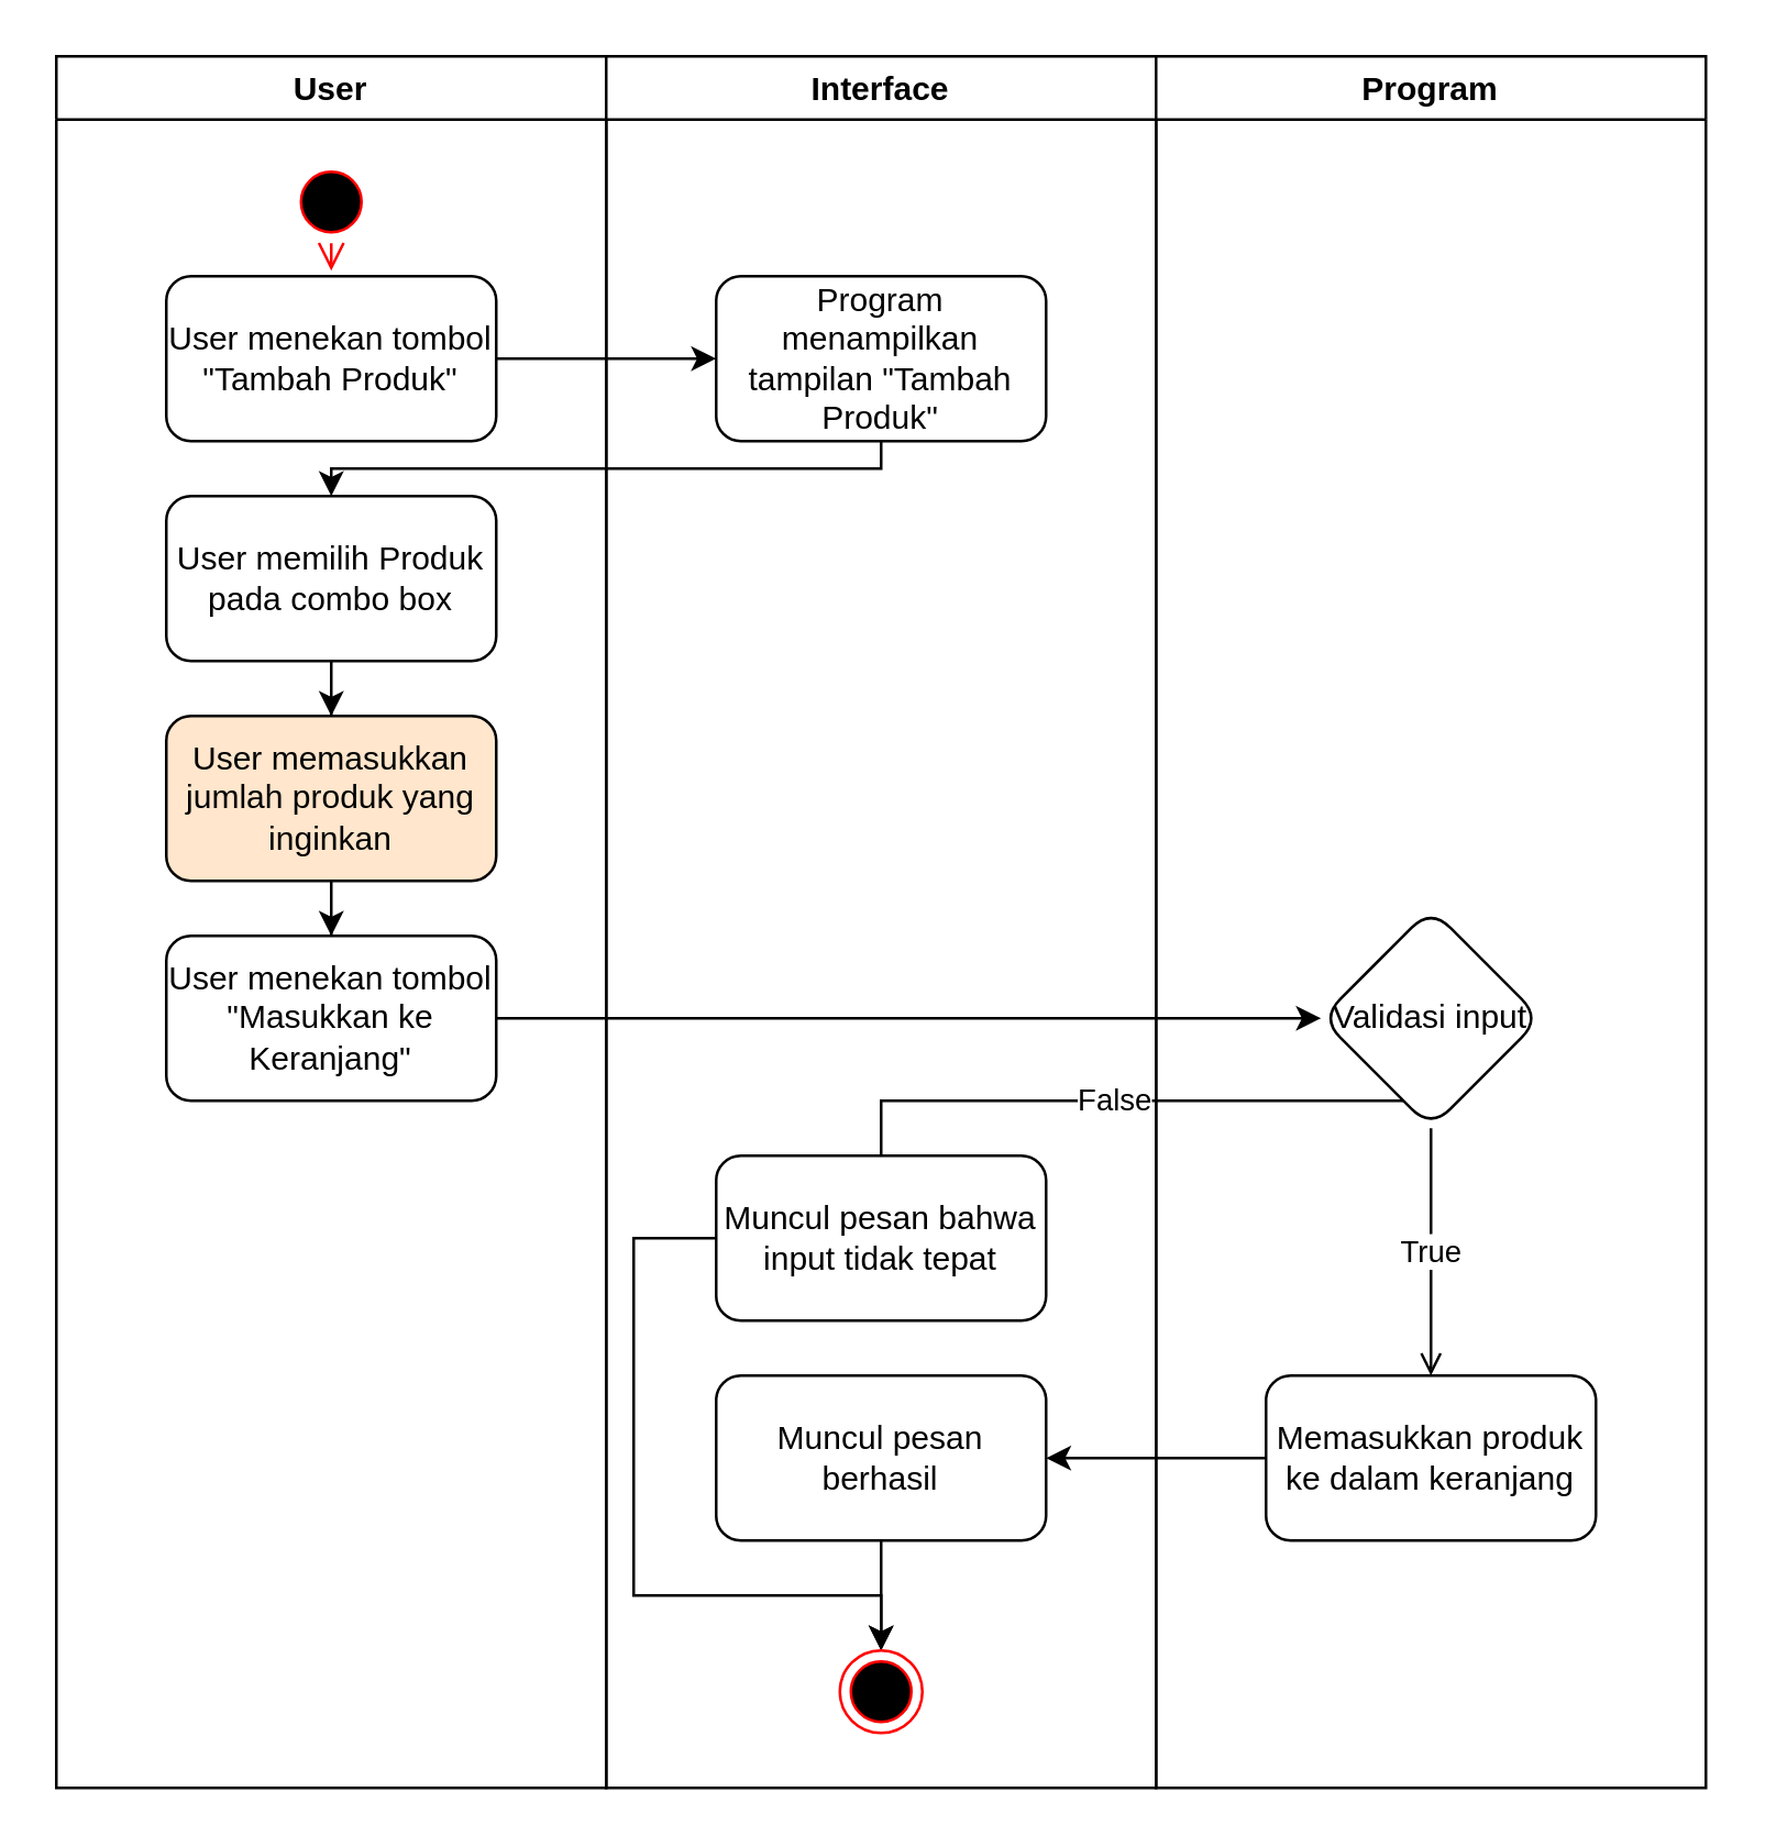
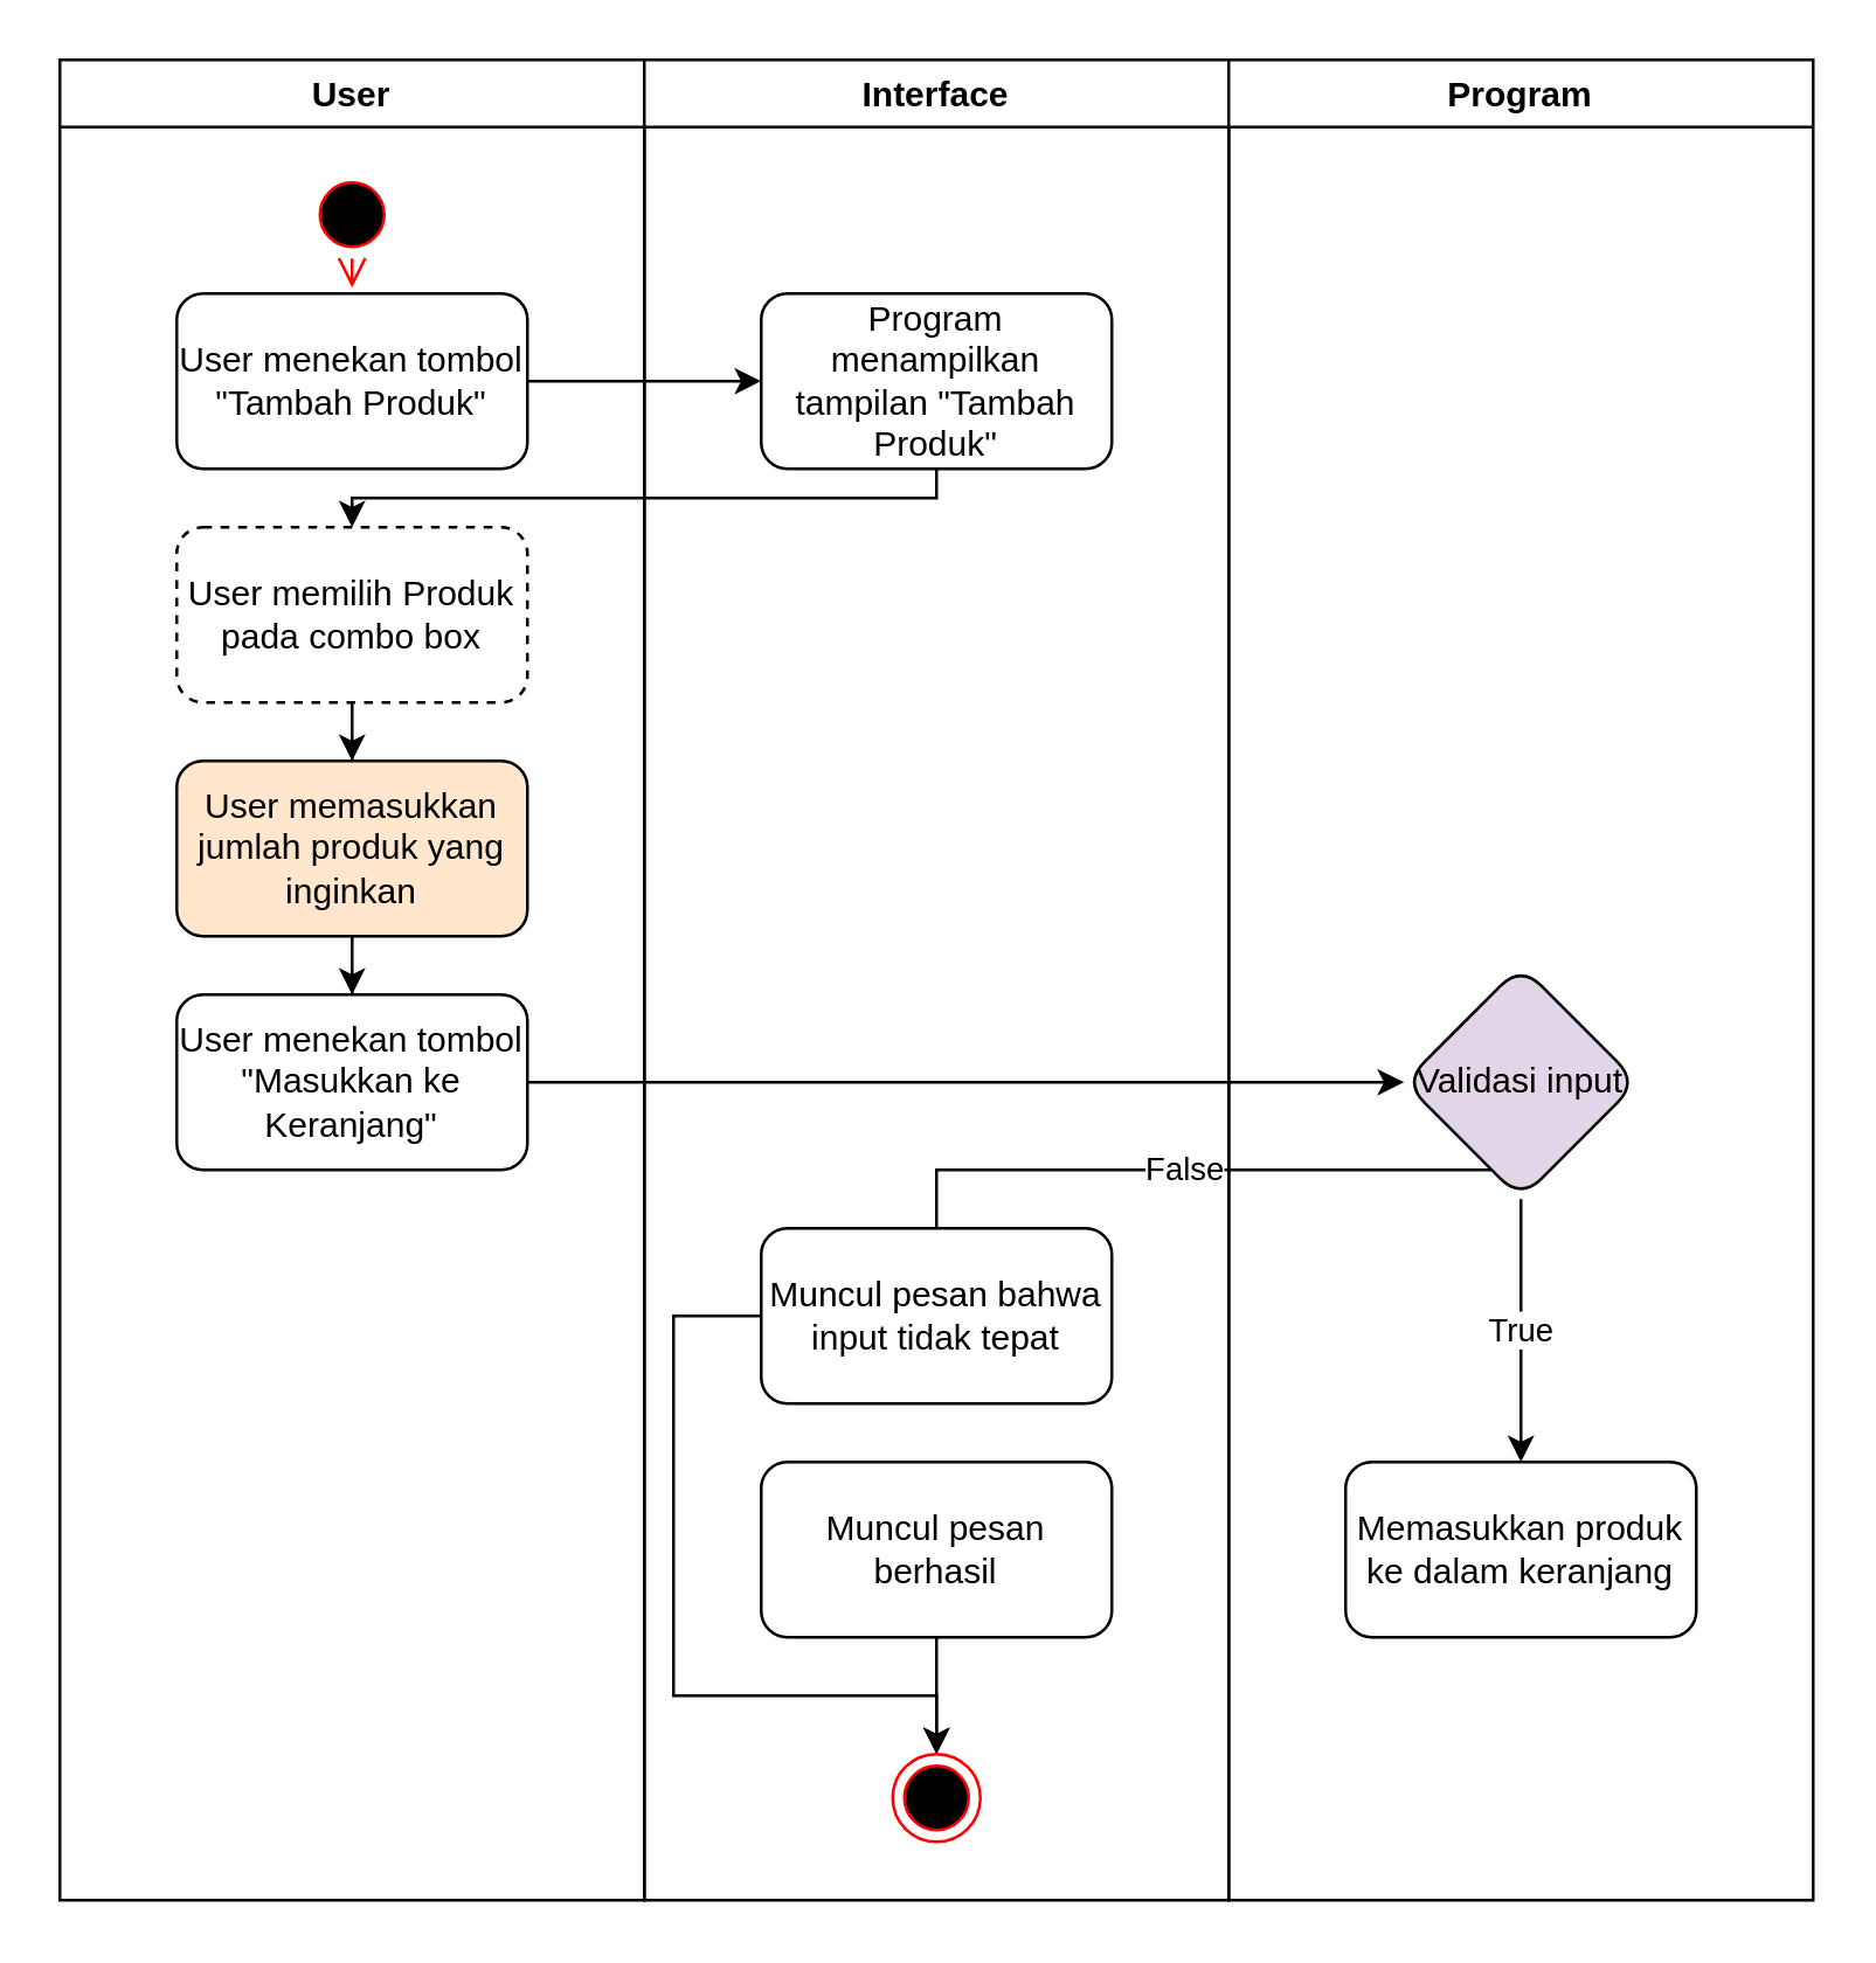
- <mxCell id="7" value="User memilih Produk pada combo box" style="whiteSpace=wrap;html=1;rounded=1;" parent="2" vertex="1"><mxGeometry x="40" y="160" width="120" height="60" as="geometry" /></mxCell>
+ <mxCell id="7" value="User memilih Produk pada combo box" style="whiteSpace=wrap;html=1;rounded=1;dashed=1;" parent="2" vertex="1"><mxGeometry x="40" y="160" width="120" height="60" as="geometry" /></mxCell>
- <mxCell id="19" value="Validasi input" style="rhombus;whiteSpace=wrap;html=1;rounded=1;" parent="18" vertex="1"><mxGeometry x="60" y="310" width="80" height="80" as="geometry" /></mxCell>
+ <mxCell id="19" value="Validasi input" style="rhombus;whiteSpace=wrap;html=1;rounded=1;fillColor=#e1d5e7;" parent="18" vertex="1"><mxGeometry x="60" y="310" width="80" height="80" as="geometry" /></mxCell>
- <mxCell id="21" value="True" style="edgeStyle=orthogonalEdgeStyle;rounded=0;orthogonalLoop=1;jettySize=auto;html=1;endArrow=open;" parent="18" source="19" target="20" edge="1"><mxGeometry relative="1" as="geometry" /></mxCell>
+ <mxCell id="21" value="True" style="edgeStyle=orthogonalEdgeStyle;rounded=0;orthogonalLoop=1;jettySize=auto;html=1;" parent="18" source="19" target="20" edge="1"><mxGeometry relative="1" as="geometry" /></mxCell>
- <mxCell id="26" value="" style="edgeStyle=orthogonalEdgeStyle;rounded=0;orthogonalLoop=1;jettySize=auto;html=1;" parent="1" source="20" target="16" edge="1"><mxGeometry relative="1" as="geometry" /></mxCell>
